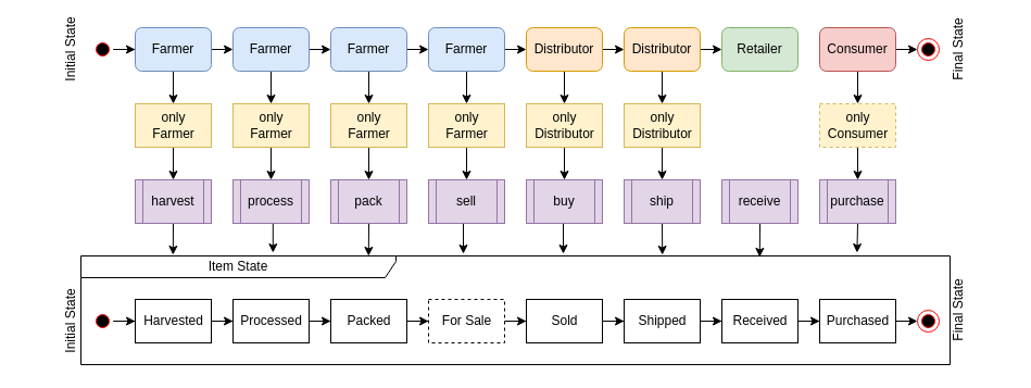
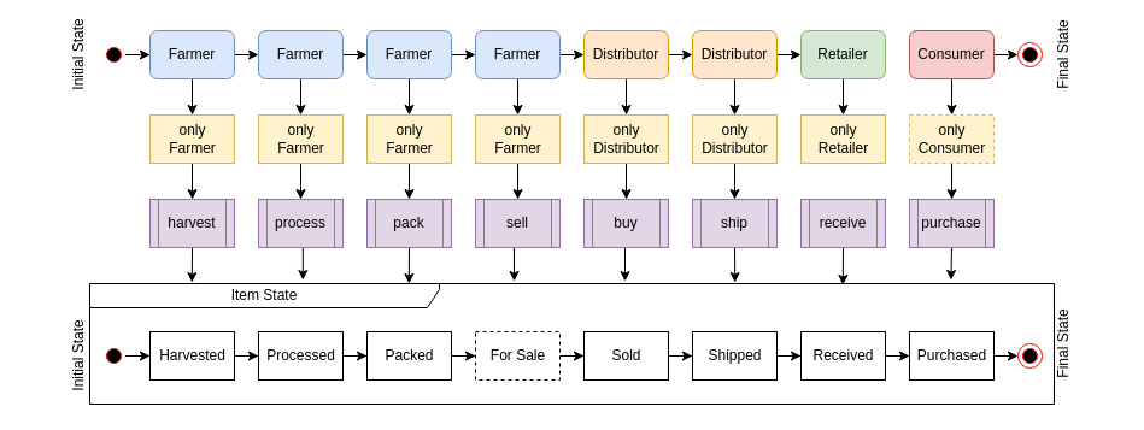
+ <mxCell id="42" style="edgeStyle=orthogonalEdgeStyle;rounded=0;orthogonalLoop=1;jettySize=auto;html=1;exitX=0.5;exitY=1;exitDx=0;exitDy=0;entryX=0.5;entryY=0;entryDx=0;entryDy=0;" edge="1" parent="1" source="43" target="60"><mxGeometry relative="1" as="geometry" /></mxCell>
+ <mxCell id="60" value="&lt;div&gt;only&lt;/div&gt;&lt;div&gt;Retailer&lt;br&gt;&lt;/div&gt;" style="html=1;fillColor=#fff2cc;strokeColor=#d6b656;" vertex="1" parent="1"><mxGeometry x="664" y="90" width="70" height="40" as="geometry" /></mxCell>
